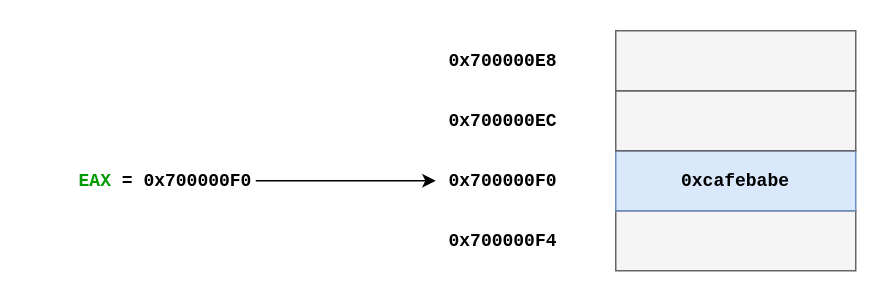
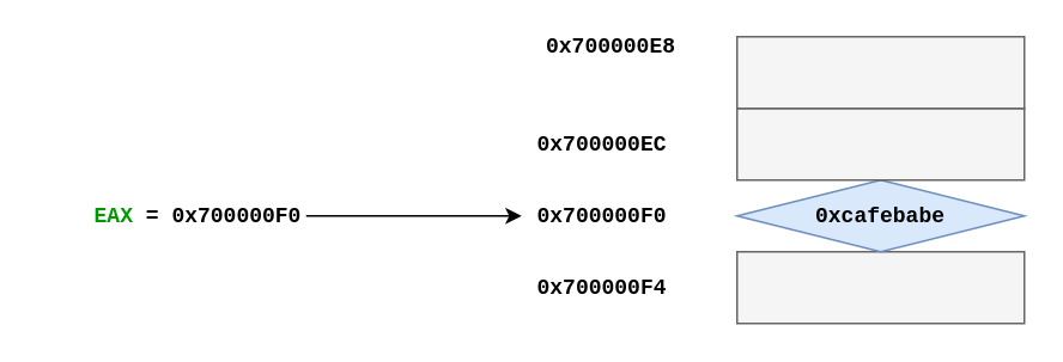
- <mxCell id="9" value="&lt;b&gt;&lt;font face=&quot;Courier New&quot;&gt;0x700000E8&lt;/font&gt;&lt;/b&gt;" style="text;html=1;strokeColor=none;fillColor=none;align=center;verticalAlign=middle;whiteSpace=wrap;rounded=0;" parent="1" vertex="1"><mxGeometry x="290" y="25" width="90" height="30" as="geometry" /></mxCell>
+ <mxCell id="9" value="&lt;b&gt;&lt;font face=&quot;Courier New&quot;&gt;0x700000E8&lt;/font&gt;&lt;/b&gt;" style="text;html=1;strokeColor=none;fillColor=none;align=center;verticalAlign=middle;whiteSpace=wrap;rounded=0;" parent="1" vertex="1"><mxGeometry x="295" y="10" width="90" height="30" as="geometry" /></mxCell>
- <mxCell id="3" value="&lt;b style=&quot;border-color: var(--border-color);&quot;&gt;&lt;font style=&quot;border-color: var(--border-color);&quot; face=&quot;Courier New&quot;&gt;0xcafebabe&lt;/font&gt;&lt;/b&gt;" style="rounded=0;whiteSpace=wrap;html=1;fillColor=#dae8fc;strokeColor=#6c8ebf;" parent="1" vertex="1"><mxGeometry x="410" y="100" width="160" height="40" as="geometry" /></mxCell>
+ <mxCell id="3" value="&lt;b style=&quot;border-color: var(--border-color);&quot;&gt;&lt;font style=&quot;border-color: var(--border-color);&quot; face=&quot;Courier New&quot;&gt;0xcafebabe&lt;/font&gt;&lt;/b&gt;" style="rhombus;whiteSpace=wrap;html=1;fillColor=#dae8fc;strokeColor=#6c8ebf;" parent="1" vertex="1"><mxGeometry x="410" y="100" width="160" height="40" as="geometry" /></mxCell>
